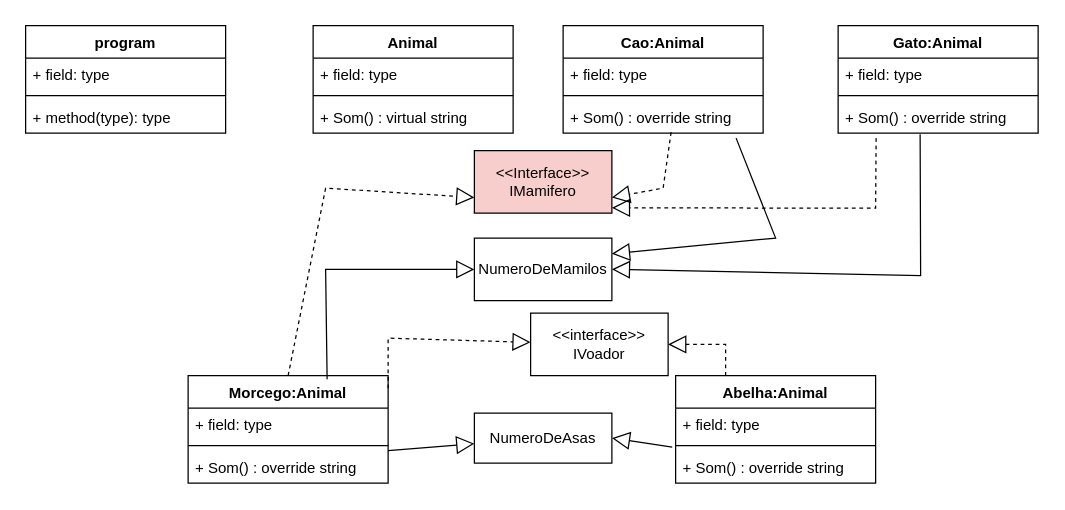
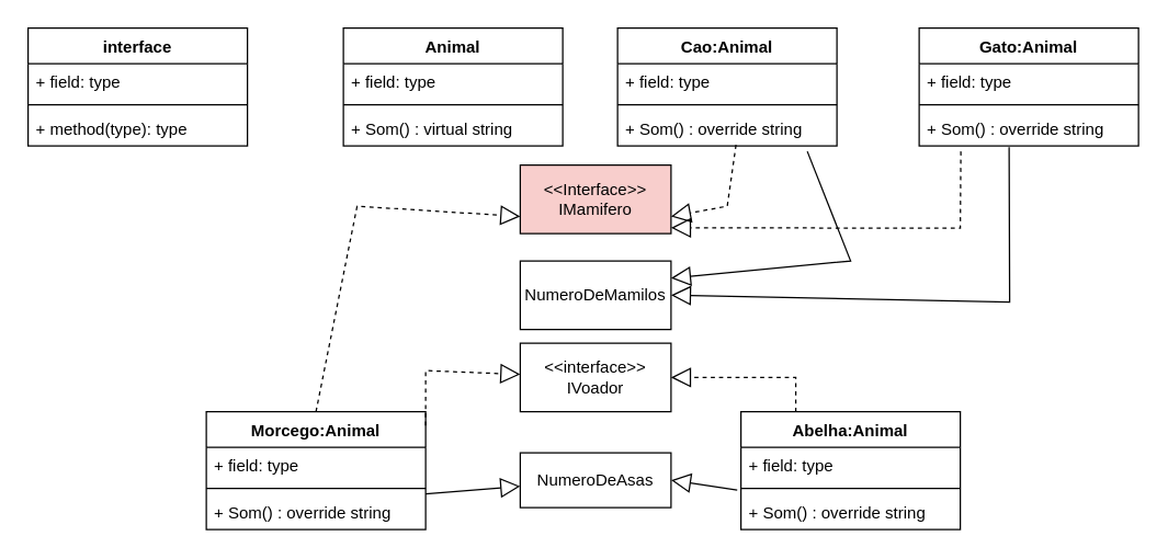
- <mxCell id="2" value="program" style="swimlane;fontStyle=1;align=center;verticalAlign=top;childLayout=stackLayout;horizontal=1;startSize=26;horizontalStack=0;resizeParent=1;resizeParentMax=0;resizeLast=0;collapsible=1;marginBottom=0;whiteSpace=wrap;html=1;" vertex="1" parent="1"><mxGeometry y="20" width="160" height="86" as="geometry" x="20" /></mxCell>
+ <mxCell id="2" value="interface" style="swimlane;fontStyle=1;align=center;verticalAlign=top;childLayout=stackLayout;horizontal=1;startSize=26;horizontalStack=0;resizeParent=1;resizeParentMax=0;resizeLast=0;collapsible=1;marginBottom=0;whiteSpace=wrap;html=1;" vertex="1" parent="1"><mxGeometry y="20" width="160" height="86" as="geometry" x="20" /></mxCell>
- <mxCell id="39" value="" style="edgeStyle=none;html=1;endArrow=block;endFill=0;endSize=12;verticalAlign=bottom;rounded=0;exitX=0.695;exitY=0.033;exitDx=0;exitDy=0;exitPerimeter=0;entryX=0;entryY=0.5;entryDx=0;entryDy=0;" edge="1" parent="1" source="18" target="28"><mxGeometry width="160" relative="1" as="geometry"><mxPoint x="260" y="290" as="sourcePoint" /><mxPoint x="550" y="220" as="targetPoint" /><Array as="points"><mxPoint x="260" y="215" /></Array></mxGeometry></mxCell>
- <mxCell id="27" value="&amp;lt;&amp;lt;interface&amp;gt;&amp;gt;&lt;div&gt;IVoador&lt;/div&gt;" style="html=1;whiteSpace=wrap;" vertex="1" parent="1"><mxGeometry x="424" y="250" width="110" height="50" as="geometry" /></mxCell>
+ <mxCell id="27" value="&amp;lt;&amp;lt;interface&amp;gt;&amp;gt;&lt;div&gt;IVoador&lt;/div&gt;" style="html=1;whiteSpace=wrap;" vertex="1" parent="1"><mxGeometry x="379" y="250" width="110" height="50" as="geometry" /></mxCell>
